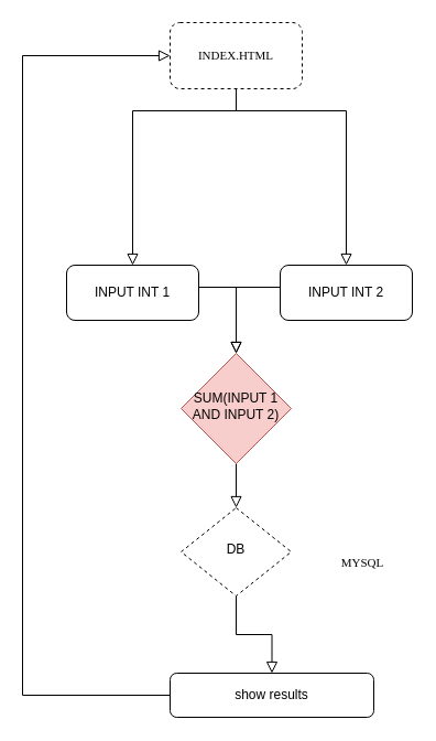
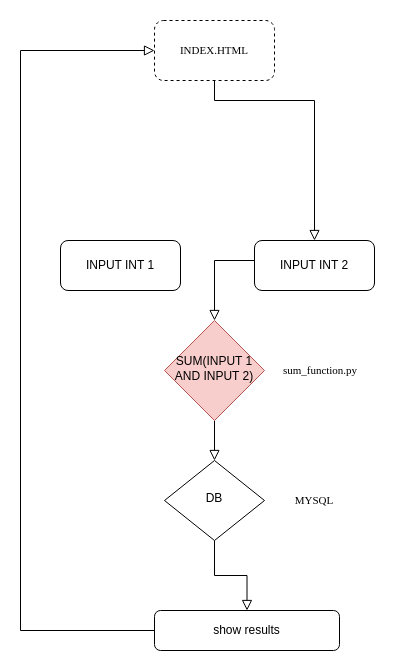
- <mxCell id="14" value="" style="rounded=0;jettySize=auto;orthogonalLoop=1;fontSize=11;endArrow=block;endFill=0;endSize=8;strokeWidth=1;shadow=0;labelBackgroundColor=none;edgeStyle=orthogonalEdgeStyle;html=1;exitX=0.5;exitY=1;exitDx=0;exitDy=0;" edge="1" parent="1" source="13" target="3"><mxGeometry relative="1" as="geometry"><mxPoint x="140" y="99.996" as="sourcePoint" /><mxPoint x="140" y="120" as="targetPoint" /><Array as="points"><mxPoint x="214" y="100" /><mxPoint x="120" y="100" /></Array></mxGeometry></mxCell>
- <mxCell id="2" value="" style="rounded=0;html=1;jettySize=auto;orthogonalLoop=1;fontSize=11;endArrow=block;endFill=0;endSize=8;strokeWidth=1;shadow=0;labelBackgroundColor=none;edgeStyle=orthogonalEdgeStyle;" parent="1" source="3" target="5" edge="1"><mxGeometry relative="1" as="geometry"><Array as="points"><mxPoint x="214" y="260" /></Array></mxGeometry></mxCell>
+ <mxCell id="11" value="sum_function.py" style="text;html=1;strokeColor=none;fillColor=none;align=center;verticalAlign=middle;whiteSpace=wrap;rounded=0;fontFamily=Times New Roman;fontSize=11;fontColor=default;" vertex="1" parent="1"><mxGeometry x="290" y="355" width="60" height="30" as="geometry" /></mxCell>
- <mxCell id="7" value="DB" style="rhombus;whiteSpace=wrap;html=1;shadow=0;fontFamily=Helvetica;fontSize=12;align=center;strokeWidth=1;spacing=6;spacingTop=-4;dashed=1;" parent="1" vertex="1"><mxGeometry x="164" y="460" width="100" height="80" as="geometry" /></mxCell>
+ <mxCell id="7" value="DB" style="rhombus;whiteSpace=wrap;html=1;shadow=0;fontFamily=Helvetica;fontSize=12;align=center;strokeWidth=1;spacing=6;spacingTop=-4;" parent="1" vertex="1"><mxGeometry x="164" y="460" width="100" height="80" as="geometry" /></mxCell>
- <mxCell id="12" value="MYSQL" style="text;html=1;strokeColor=none;fillColor=none;align=center;verticalAlign=middle;whiteSpace=wrap;rounded=0;fontFamily=Times New Roman;fontSize=11;fontColor=default;" vertex="1" parent="1"><mxGeometry x="299" y="495" width="60" height="30" as="geometry" /></mxCell>
+ <mxCell id="12" value="MYSQL" style="text;html=1;strokeColor=none;fillColor=none;align=center;verticalAlign=middle;whiteSpace=wrap;rounded=0;fontFamily=Times New Roman;fontSize=11;fontColor=default;" vertex="1" parent="1"><mxGeometry x="284" y="485" width="60" height="30" as="geometry" /></mxCell>
